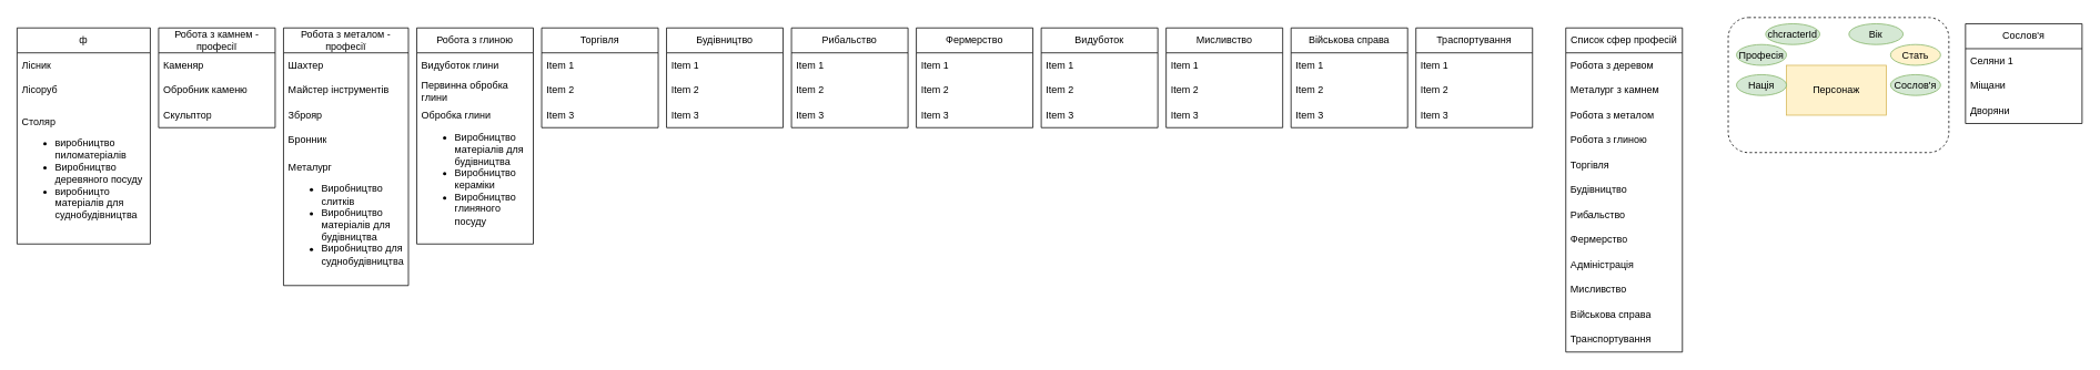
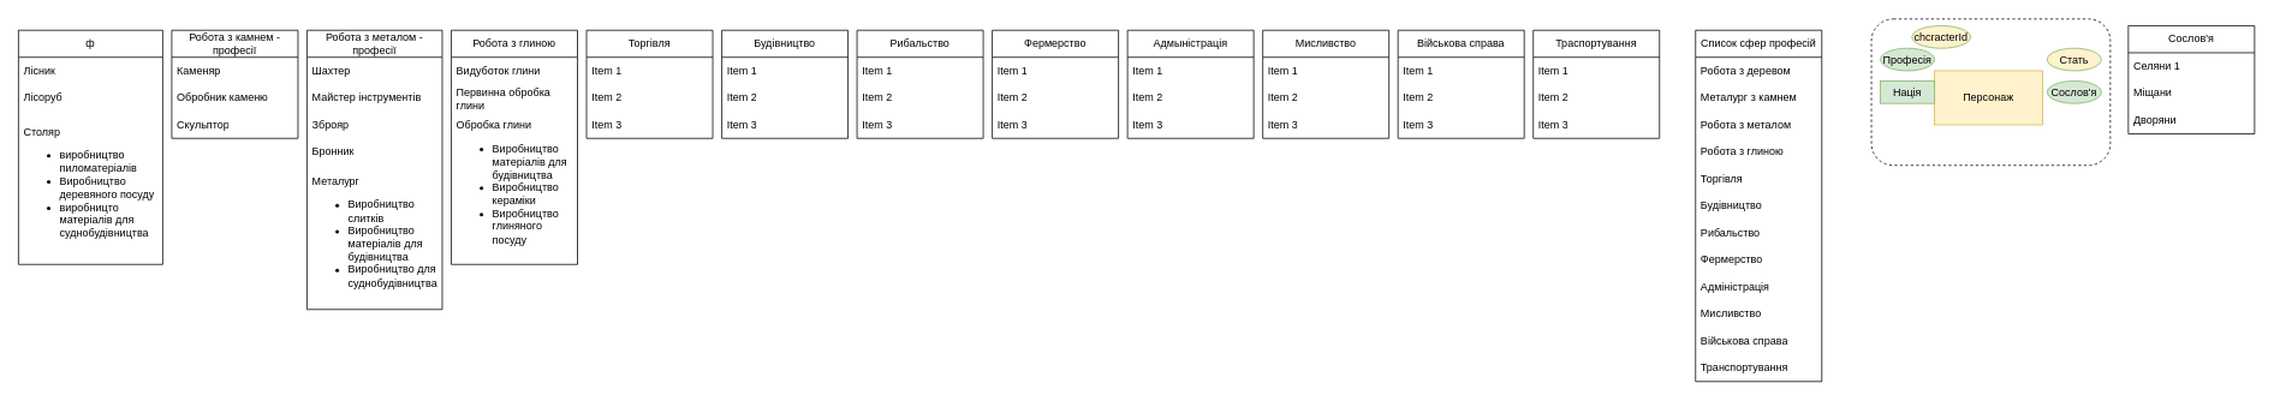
- <mxCell id="7" value="chcracterId" style="ellipse;whiteSpace=wrap;html=1;fillColor=#d5e8d4;strokeColor=#82b366;" vertex="1" parent="1"><mxGeometry x="2120" y="28" width="65" height="25" as="geometry" /></mxCell>
+ <mxCell id="7" value="chcracterId" style="ellipse;whiteSpace=wrap;html=1;fillColor=#fff2cc;strokeColor=#82b366;" vertex="1" parent="1"><mxGeometry x="2120" y="28" width="65" height="25" as="geometry" /></mxCell>
- <mxCell id="4" value="Вік&lt;br&gt;" style="ellipse;whiteSpace=wrap;html=1;fillColor=#d5e8d4;strokeColor=#82b366;" vertex="1" parent="1"><mxGeometry x="2220" y="28" width="65" height="25" as="geometry" /></mxCell>
- <mxCell id="57" value="Видуботок" style="swimlane;fontStyle=0;childLayout=stackLayout;horizontal=1;startSize=30;horizontalStack=0;resizeParent=1;resizeParentMax=0;resizeLast=0;collapsible=1;marginBottom=0;whiteSpace=wrap;html=1;" vertex="1" parent="1"><mxGeometry x="1250" y="33" width="140" height="120" as="geometry" /></mxCell>
+ <mxCell id="57" value="Адмыністрація" style="swimlane;fontStyle=0;childLayout=stackLayout;horizontal=1;startSize=30;horizontalStack=0;resizeParent=1;resizeParentMax=0;resizeLast=0;collapsible=1;marginBottom=0;whiteSpace=wrap;html=1;" vertex="1" parent="1"><mxGeometry x="1250" y="33" width="140" height="120" as="geometry" /></mxCell>
- <mxCell id="8" value="Нація" style="ellipse;whiteSpace=wrap;html=1;fillColor=#d5e8d4;strokeColor=#82b366;" vertex="1" parent="1"><mxGeometry x="2085" y="89.25" width="60" height="25" as="geometry" /></mxCell>
+ <mxCell id="8" value="Нація" style="whiteSpace=wrap;html=1;fillColor=#d5e8d4;strokeColor=#82b366;rounded=0;" vertex="1" parent="1"><mxGeometry x="2085" y="89.25" width="60" height="25" as="geometry" /></mxCell>
